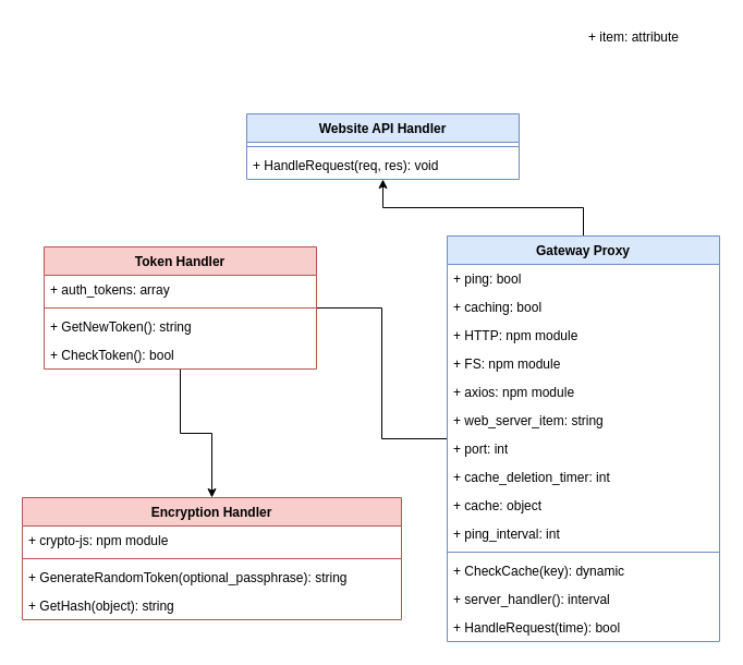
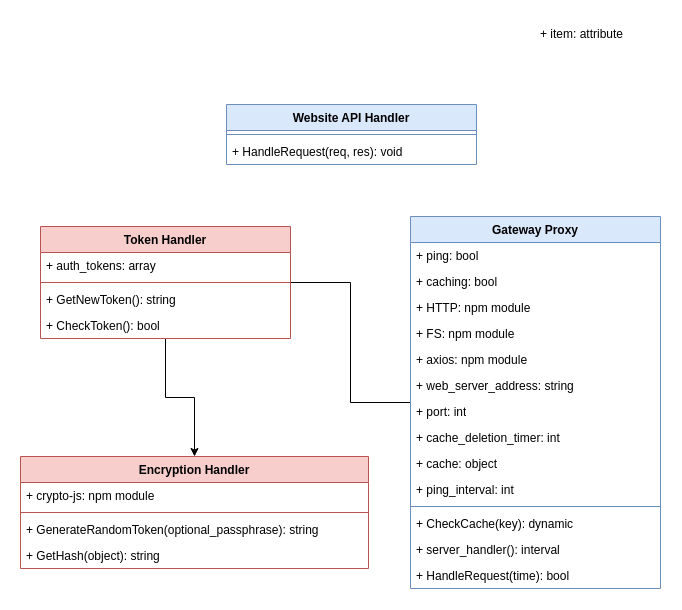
- <mxCell id="2" value="" style="edgeStyle=orthogonalEdgeStyle;rounded=0;orthogonalLoop=1;jettySize=auto;html=1;" edge="1" parent="1" source="4" target="20"><mxGeometry relative="1" as="geometry" /></mxCell>
- <mxCell id="10" value="+ web_server_item: string" style="text;strokeColor=none;fillColor=none;align=left;verticalAlign=top;spacingLeft=4;spacingRight=4;overflow=hidden;rotatable=0;points=[[0,0.5],[1,0.5]];portConstraint=eastwest;whiteSpace=wrap;html=1;" vertex="1" parent="4"><mxGeometry y="156" width="250" height="26" as="geometry" /></mxCell>
+ <mxCell id="10" value="+ web_server_address: string" style="text;strokeColor=none;fillColor=none;align=left;verticalAlign=top;spacingLeft=4;spacingRight=4;overflow=hidden;rotatable=0;points=[[0,0.5],[1,0.5]];portConstraint=eastwest;whiteSpace=wrap;html=1;" vertex="1" parent="4"><mxGeometry y="156" width="250" height="26" as="geometry" /></mxCell>
